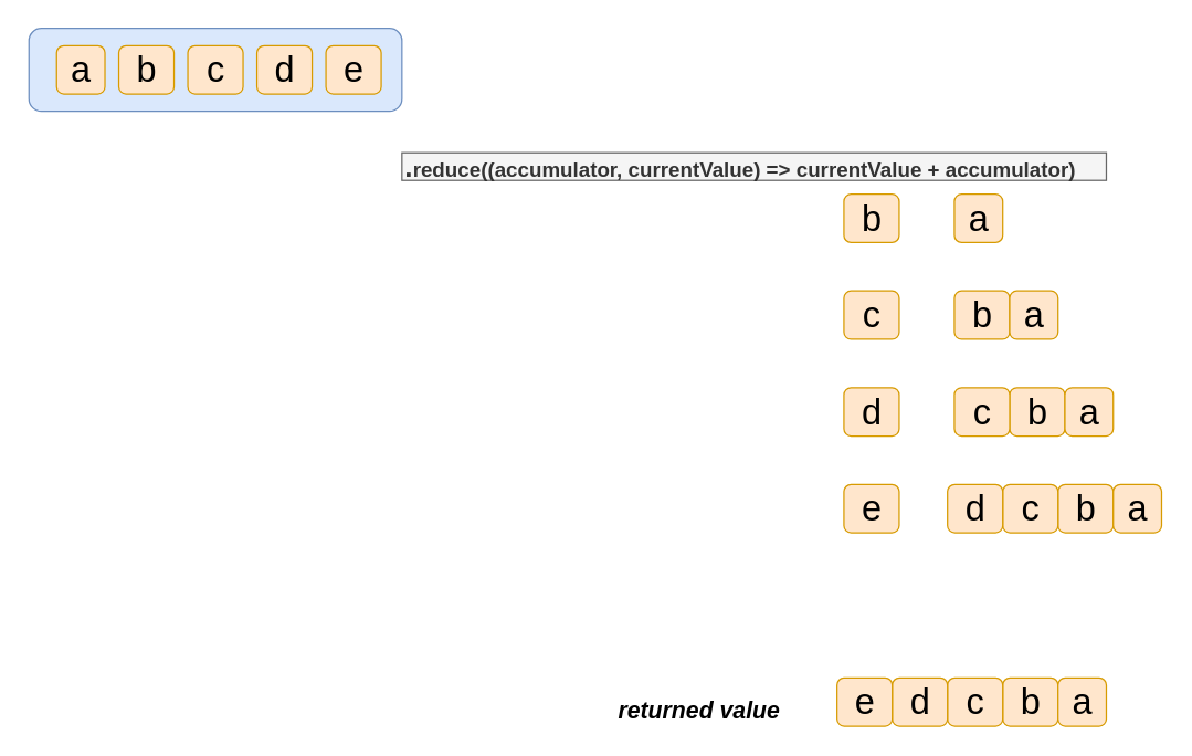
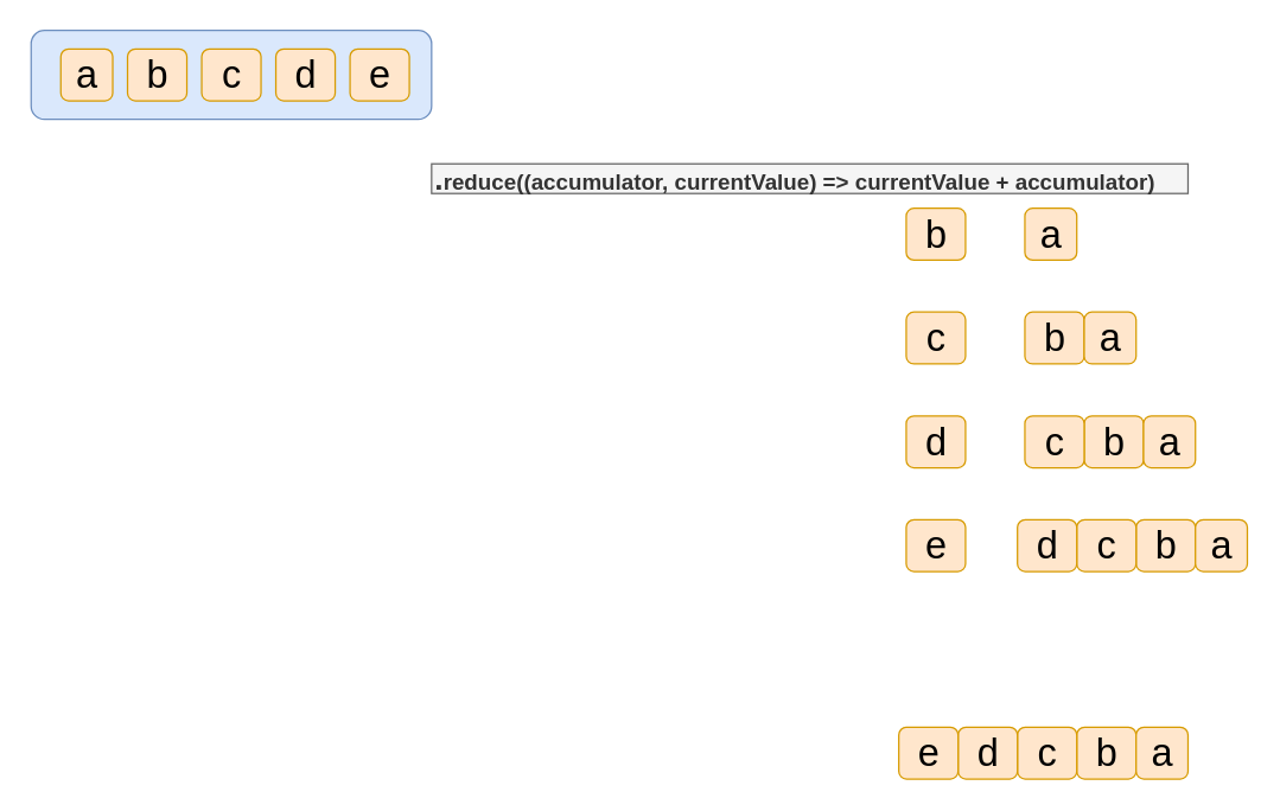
- <mxCell id="27" value="returned value" style="text;html=1;strokeColor=none;fillColor=none;align=center;verticalAlign=middle;whiteSpace=wrap;rounded=0;fontSize=17;fontStyle=3" parent="1" vertex="1"><mxGeometry x="420.5" y="505" width="170" height="20" as="geometry" /></mxCell>
